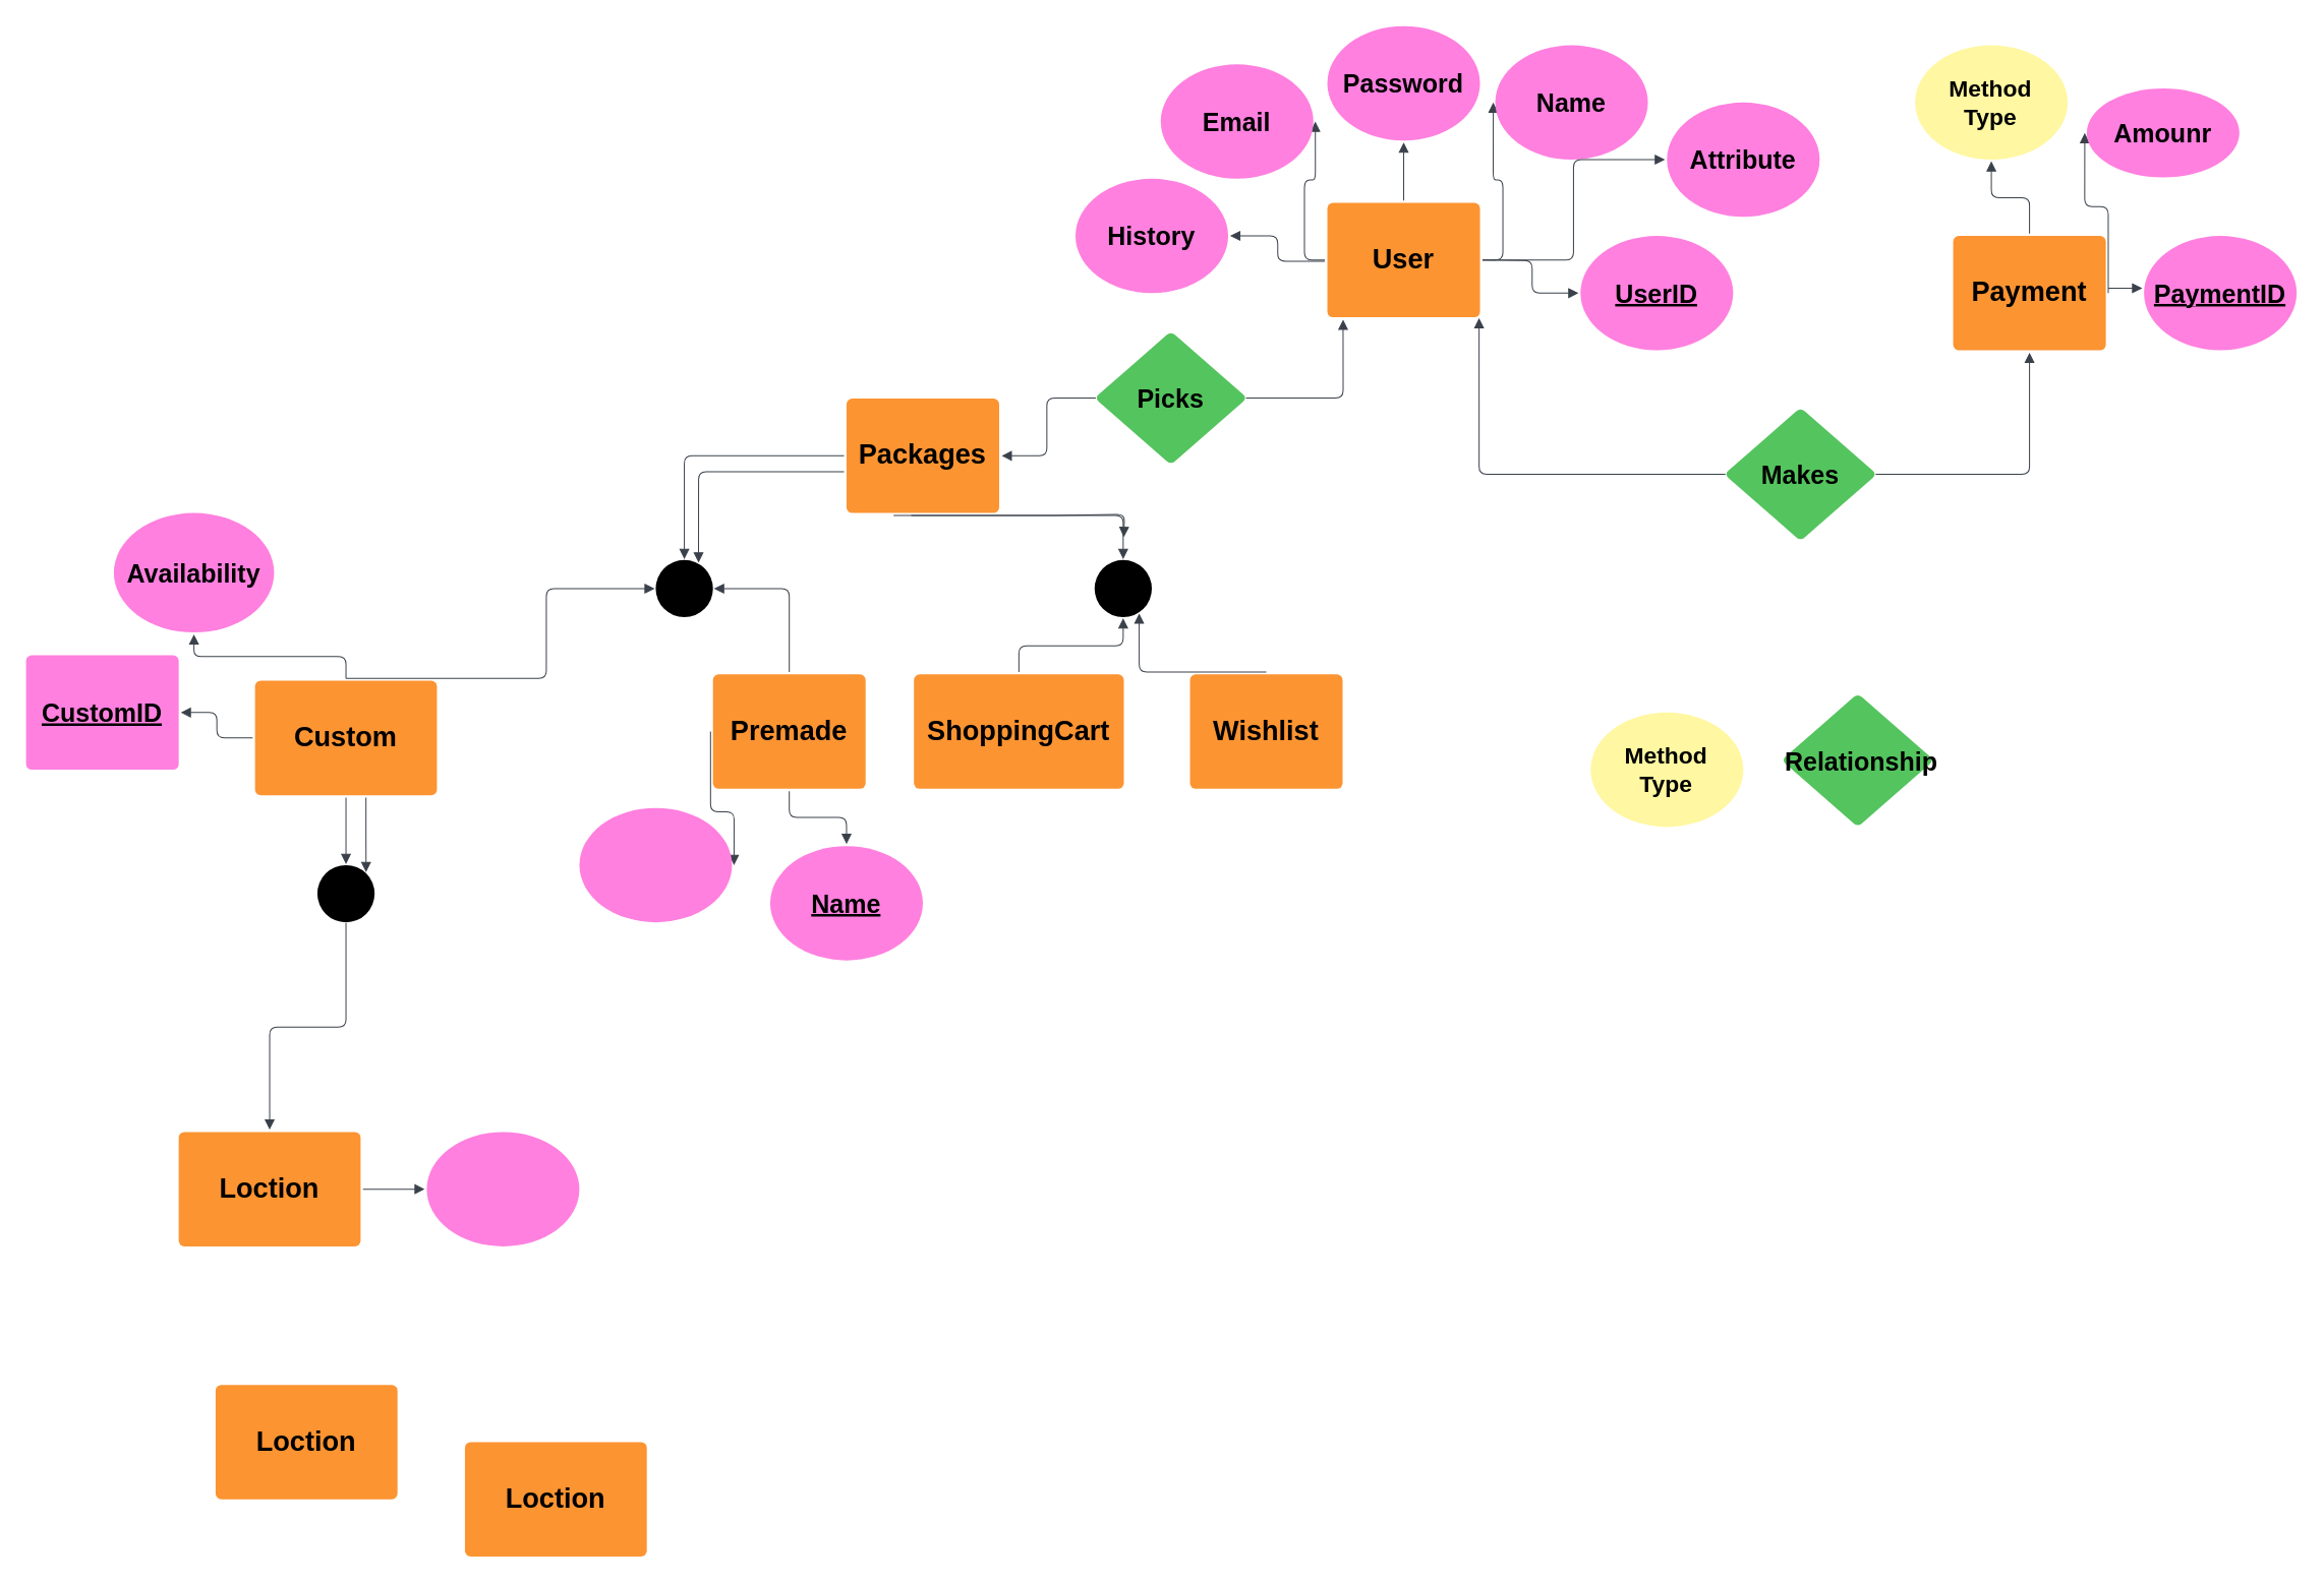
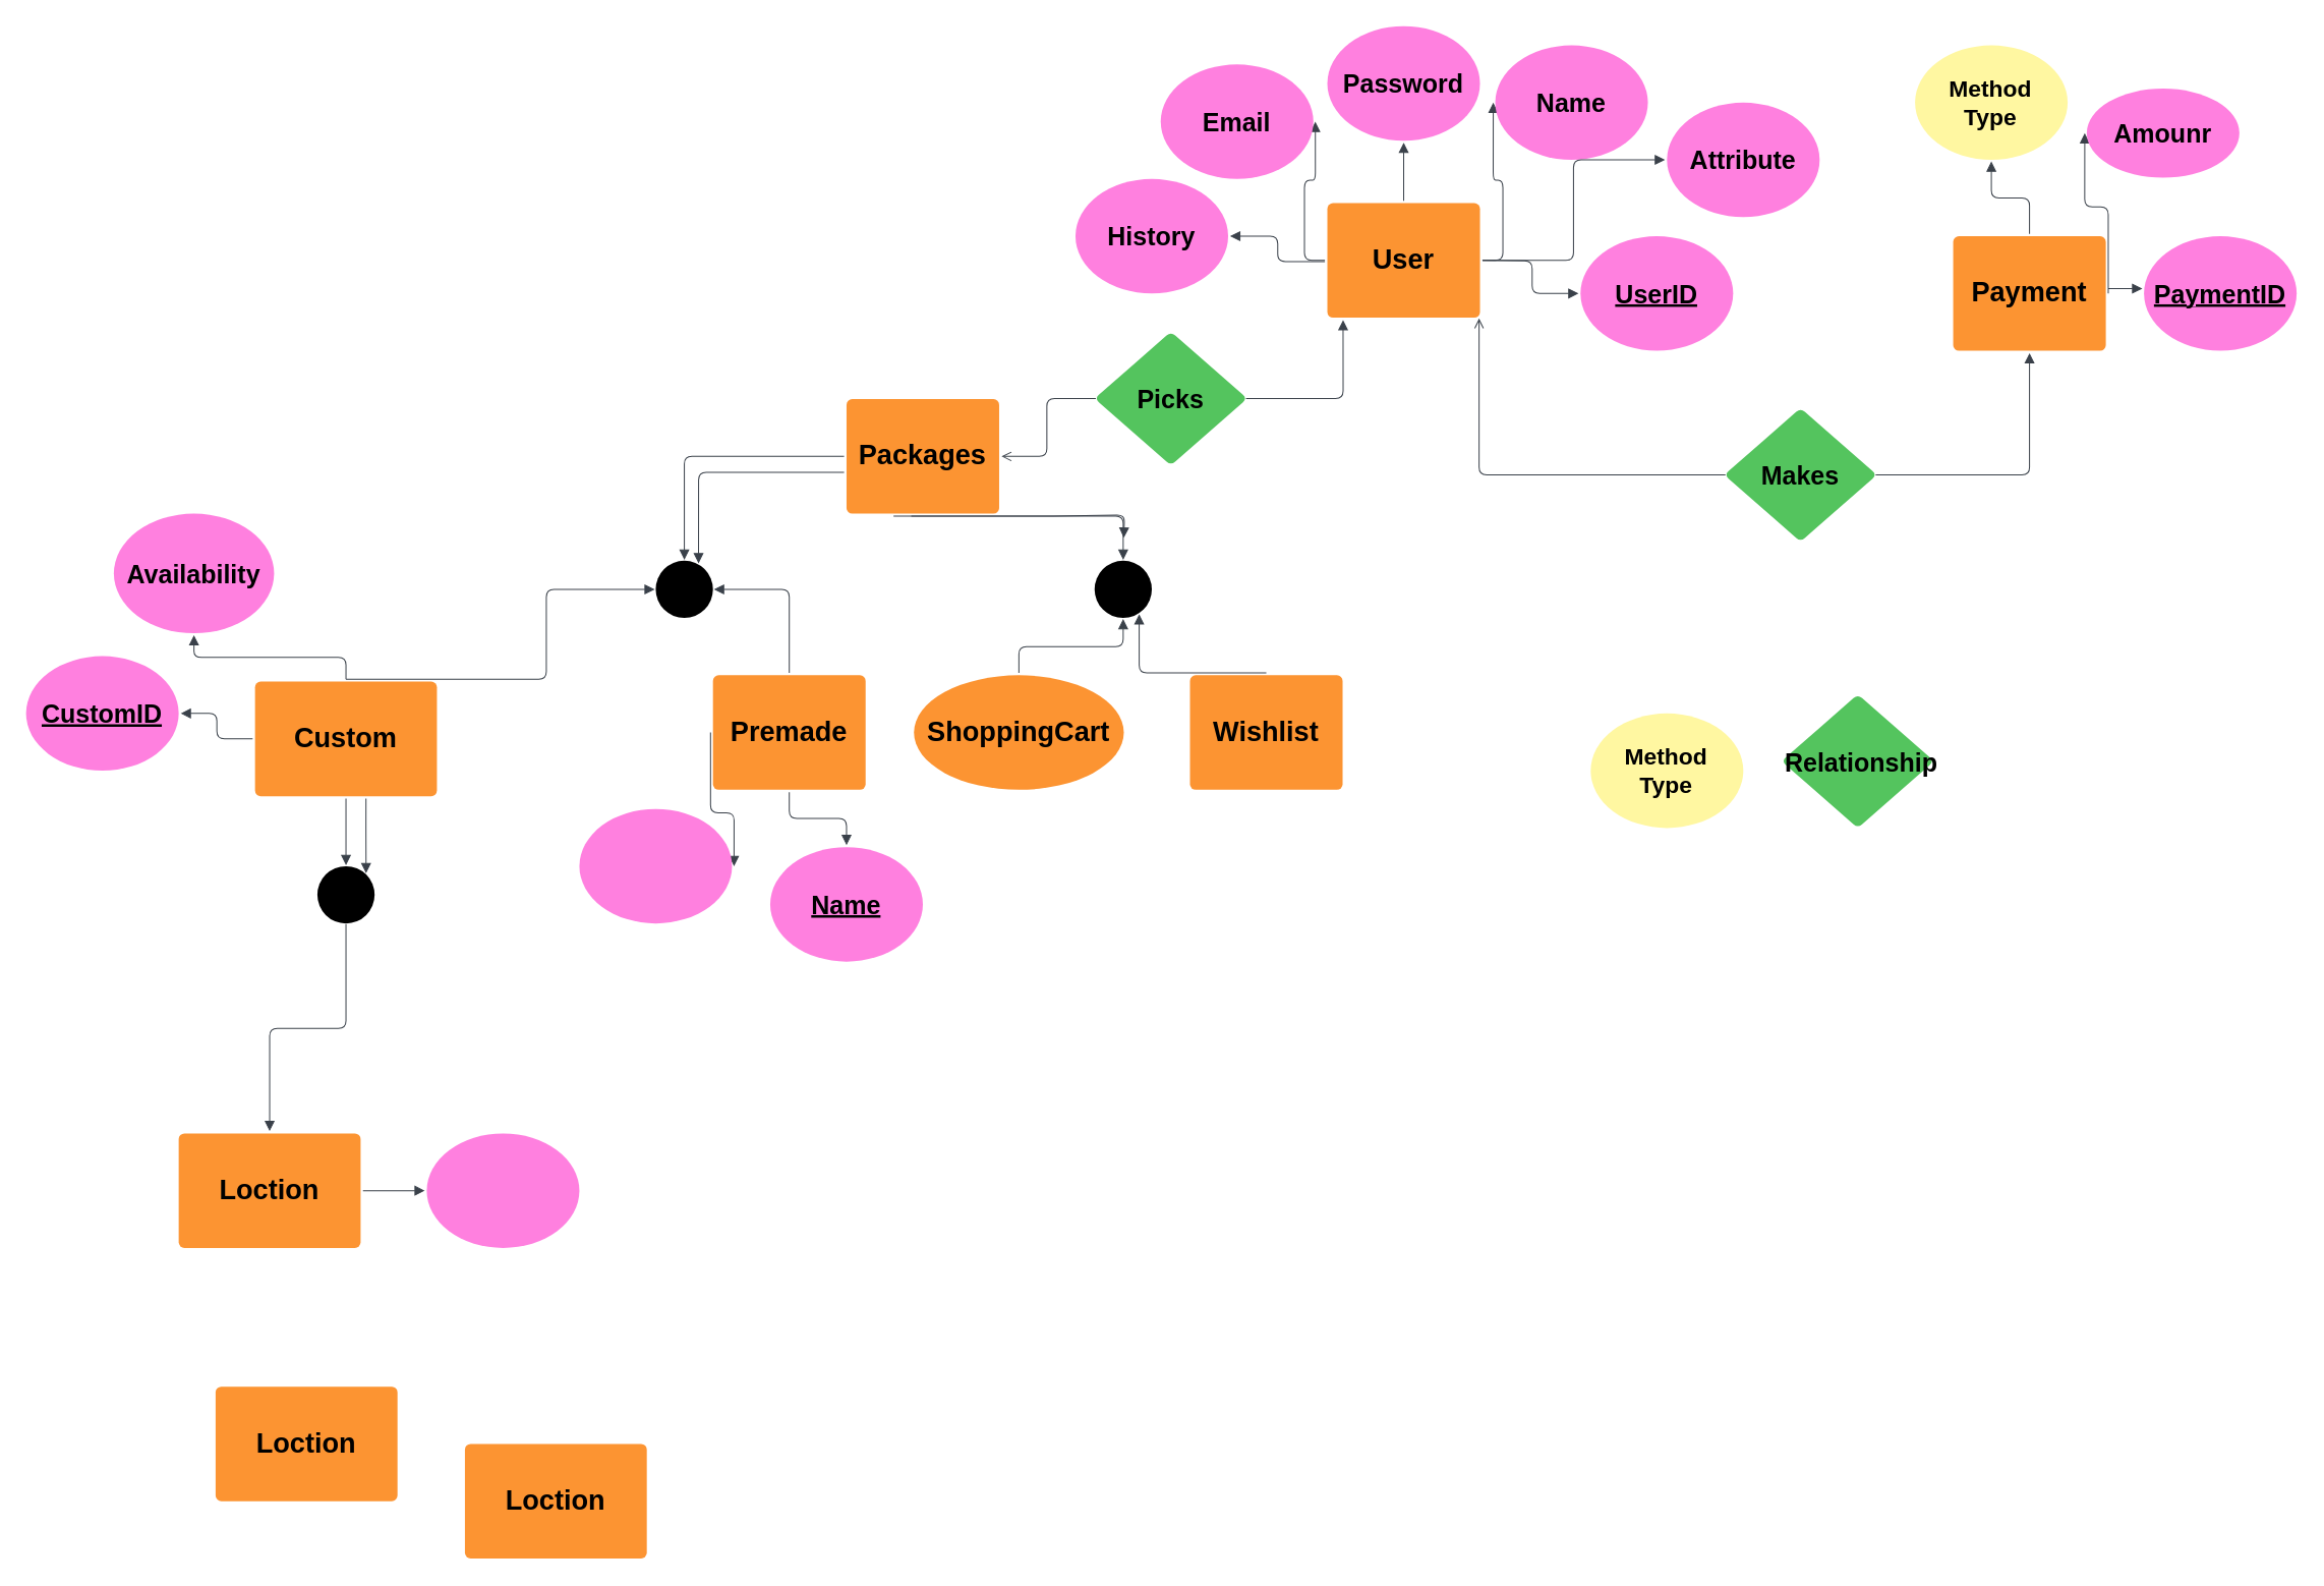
- <mxCell id="27" value="" style="html=1;jettySize=18;whiteSpace=wrap;fontSize=13;strokeColor=#3a414a;strokeOpacity=100;strokeWidth=0.8;rounded=1;arcSize=12;edgeStyle=orthogonalEdgeStyle;startArrow=none;endArrow=block;endFill=1;exitX=0.008;exitY=0.5;exitPerimeter=0;entryX=0.994;entryY=1.007;entryPerimeter=0;lucidId=P5bSblzbQpNB;" edge="1" parent="1" source="25" target="6"><mxGeometry width="100" height="100" relative="1" as="geometry"><Array as="points" /></mxGeometry></mxCell>
+ <mxCell id="27" value="" style="html=1;jettySize=18;whiteSpace=wrap;fontSize=13;strokeColor=#3a414a;strokeOpacity=100;strokeWidth=0.8;rounded=1;arcSize=12;edgeStyle=orthogonalEdgeStyle;startArrow=none;endArrow=open;endFill=1;exitX=0.008;exitY=0.5;exitPerimeter=0;entryX=0.994;entryY=1.007;entryPerimeter=0;lucidId=P5bSblzbQpNB;" edge="1" parent="1" source="25" target="6"><mxGeometry width="100" height="100" relative="1" as="geometry"><Array as="points" /></mxGeometry></mxCell>
- <mxCell id="30" value="" style="html=1;jettySize=18;whiteSpace=wrap;fontSize=13;strokeColor=#3a414a;strokeOpacity=100;strokeWidth=0.8;rounded=1;arcSize=12;edgeStyle=orthogonalEdgeStyle;startArrow=none;endArrow=block;endFill=1;exitX=0.008;exitY=0.5;exitPerimeter=0;entryX=1.016;entryY=0.5;entryPerimeter=0;lucidId=e7bSD49LT9YE;" edge="1" parent="1" source="28" target="3"><mxGeometry width="100" height="100" relative="1" as="geometry"><Array as="points" /></mxGeometry></mxCell>
+ <mxCell id="30" value="" style="html=1;jettySize=18;whiteSpace=wrap;fontSize=13;strokeColor=#3a414a;strokeOpacity=100;strokeWidth=0.8;rounded=1;arcSize=12;edgeStyle=orthogonalEdgeStyle;startArrow=none;endArrow=open;endFill=1;exitX=0.008;exitY=0.5;exitPerimeter=0;entryX=1.016;entryY=0.5;entryPerimeter=0;lucidId=e7bSD49LT9YE;" edge="1" parent="1" source="28" target="3"><mxGeometry width="100" height="100" relative="1" as="geometry"><Array as="points" /></mxGeometry></mxCell>
- <mxCell id="57" value="CustomID" style="html=1;overflow=block;blockSpacing=1;whiteSpace=wrap;fontSize=20;fontStyle=5;spacing=3.8;strokeColor=#unset;fillOpacity=100;absoluteArcSize=1;arcSize=9;fillColor=#ff80df;strokeWidth=3;lucidId=ngcS6lekjzUb;rounded=1;" vertex="1" parent="1"><mxGeometry x="20" y="515" width="120" height="90" as="geometry" /></mxCell>
+ <mxCell id="57" value="CustomID" style="html=1;overflow=block;blockSpacing=1;whiteSpace=wrap;ellipse;fontSize=20;fontStyle=5;spacing=3.8;strokeColor=#unset;fillOpacity=100;rounded=1;absoluteArcSize=1;arcSize=9;fillColor=#ff80df;strokeWidth=3;lucidId=ngcS6lekjzUb;" vertex="1" parent="1"><mxGeometry x="20" y="515" width="120" height="90" as="geometry" /></mxCell>
- <mxCell id="39" value="ShoppingCart" style="html=1;overflow=block;blockSpacing=1;whiteSpace=wrap;fontSize=21.7;fontStyle=1;spacing=3.8;strokeColor=#unset;fillOpacity=100;rounded=1;absoluteArcSize=1;arcSize=9;fillColor=#fc9432;strokeWidth=3.8;lucidId=lacS7fBotPXL;" vertex="1" parent="1"><mxGeometry x="718" y="530" width="165" height="90" as="geometry" /></mxCell>
+ <mxCell id="39" value="ShoppingCart" style="ellipse;html=1;overflow=block;blockSpacing=1;whiteSpace=wrap;fontSize=21.7;fontStyle=1;spacing=3.8;strokeColor=#unset;fillOpacity=100;absoluteArcSize=1;arcSize=9;fillColor=#fc9432;strokeWidth=3.8;lucidId=lacS7fBotPXL;" vertex="1" parent="1"><mxGeometry x="718" y="530" width="165" height="90" as="geometry" /></mxCell>
